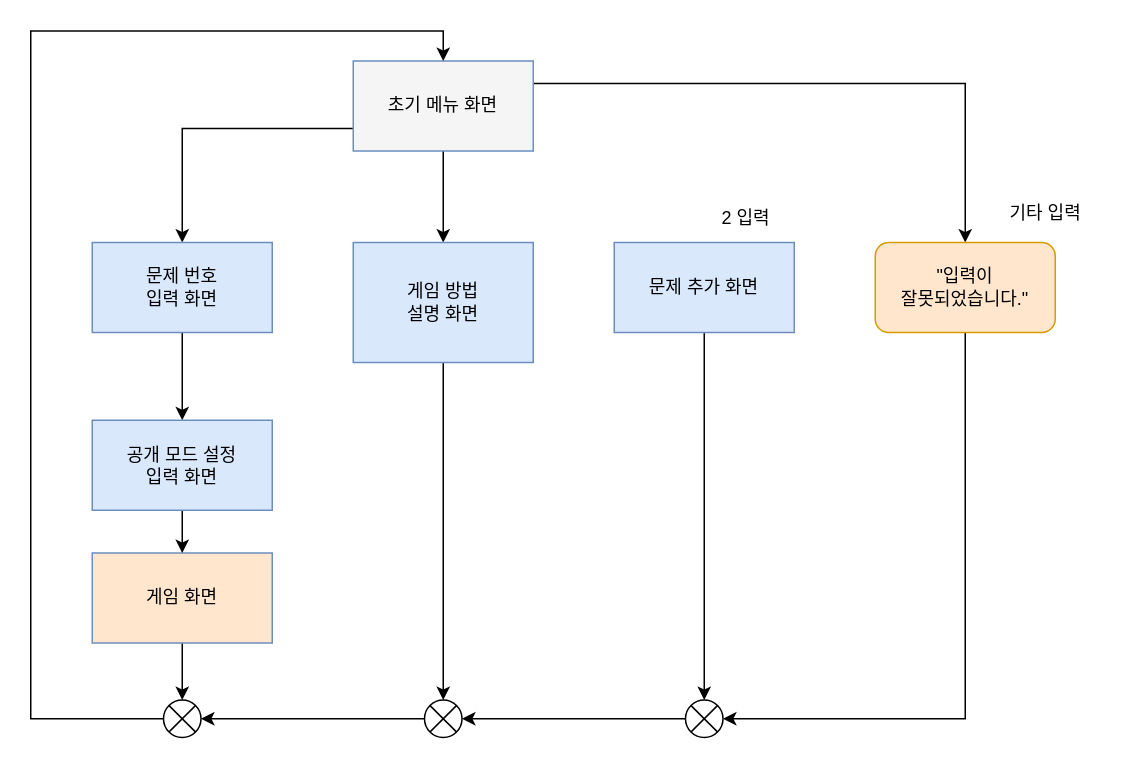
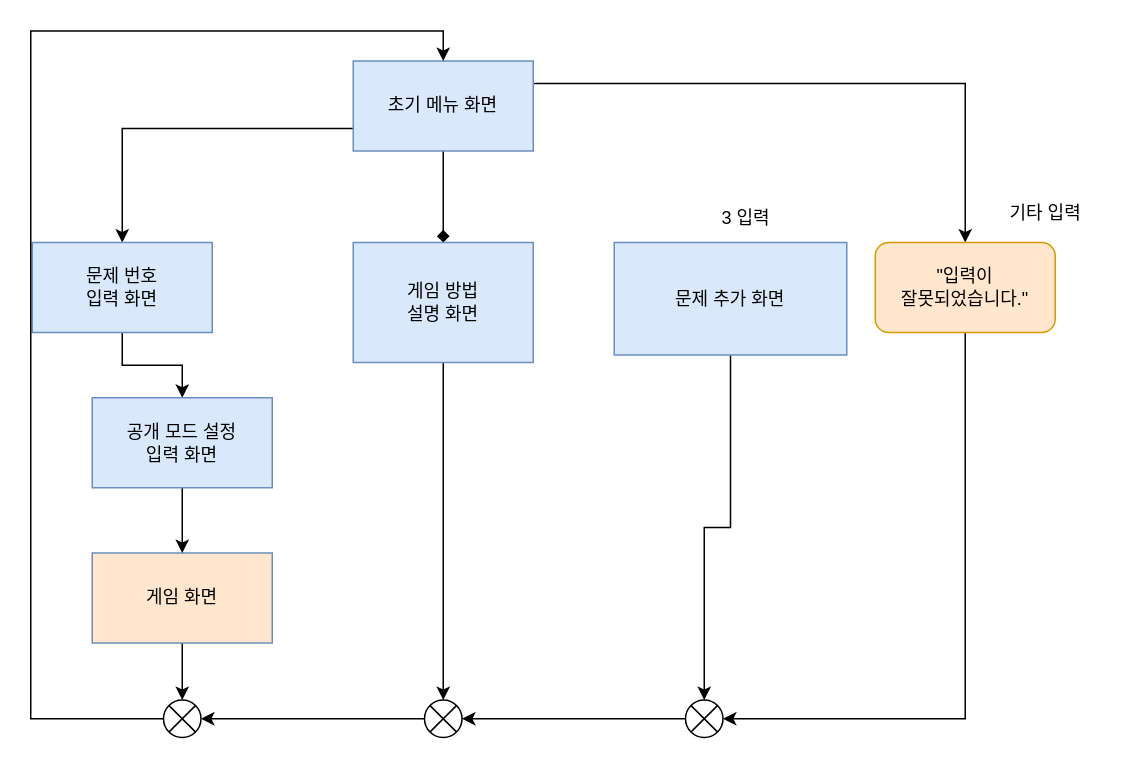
- <mxCell id="5" value="초기 메뉴 화면" style="rounded=0;whiteSpace=wrap;html=1;fillColor=#f5f5f5;strokeColor=#6c8ebf;" parent="1" vertex="1"><mxGeometry x="235" y="40" width="120" height="60" as="geometry" /></mxCell>
+ <mxCell id="5" value="초기 메뉴 화면" style="rounded=0;whiteSpace=wrap;html=1;fillColor=#dae8fc;strokeColor=#6c8ebf;" parent="1" vertex="1"><mxGeometry x="235" y="40" width="120" height="60" as="geometry" /></mxCell>
- <mxCell id="14" value="2 입력" style="text;html=1;resizable=0;points=[];autosize=1;align=left;verticalAlign=top;spacingTop=-4;" parent="1" vertex="1"><mxGeometry x="478.5" y="135" width="44" height="14" as="geometry" /></mxCell>
+ <mxCell id="14" value="3 입력" style="text;html=1;resizable=0;points=[];autosize=1;align=left;verticalAlign=top;spacingTop=-4;" parent="1" vertex="1"><mxGeometry x="478.5" y="135" width="44" height="14" as="geometry" /></mxCell>
- <mxCell id="2" style="edgeStyle=orthogonalEdgeStyle;rounded=0;orthogonalLoop=1;jettySize=auto;html=1;exitX=0.5;exitY=1;exitDx=0;exitDy=0;entryX=0.5;entryY=0;entryDx=0;entryDy=0;" parent="1" source="5" target="11" edge="1"><mxGeometry relative="1" as="geometry" /></mxCell>
+ <mxCell id="2" style="edgeStyle=orthogonalEdgeStyle;rounded=0;orthogonalLoop=1;jettySize=auto;html=1;exitX=0.5;exitY=1;exitDx=0;exitDy=0;entryX=0.5;entryY=0;entryDx=0;entryDy=0;endArrow=diamond;" parent="1" source="5" target="11" edge="1"><mxGeometry relative="1" as="geometry" /></mxCell>
- <mxCell id="7" value="문제 번호&lt;br&gt;입력 화면" style="rounded=0;whiteSpace=wrap;html=1;fillColor=#dae8fc;strokeColor=#6c8ebf;" parent="1" vertex="1"><mxGeometry x="61" y="161" width="120" height="60" as="geometry" /></mxCell>
+ <mxCell id="7" value="문제 번호&lt;br&gt;입력 화면" style="rounded=0;whiteSpace=wrap;html=1;fillColor=#dae8fc;strokeColor=#6c8ebf;" parent="1" vertex="1"><mxGeometry x="21" y="161" width="120" height="60" as="geometry" /></mxCell>
- <mxCell id="13" value="문제 추가 화면" style="rounded=0;whiteSpace=wrap;html=1;fillColor=#dae8fc;strokeColor=#6c8ebf;" parent="1" vertex="1"><mxGeometry x="409" y="161" width="120" height="60" as="geometry" /></mxCell>
+ <mxCell id="13" value="문제 추가 화면" style="rounded=0;whiteSpace=wrap;html=1;fillColor=#dae8fc;strokeColor=#6c8ebf;" parent="1" vertex="1"><mxGeometry x="409" y="161" width="155" height="75" as="geometry" /></mxCell>
- <mxCell id="19" value="공개 모드 설정&lt;br&gt;입력 화면" style="rounded=0;whiteSpace=wrap;html=1;fillColor=#dae8fc;strokeColor=#6c8ebf;" parent="1" vertex="1"><mxGeometry x="61" y="279.5" width="120" height="60" as="geometry" /></mxCell>
+ <mxCell id="19" value="공개 모드 설정&lt;br&gt;입력 화면" style="rounded=0;whiteSpace=wrap;html=1;fillColor=#dae8fc;strokeColor=#6c8ebf;" parent="1" vertex="1"><mxGeometry x="61" y="264.5" width="120" height="60" as="geometry" /></mxCell>
